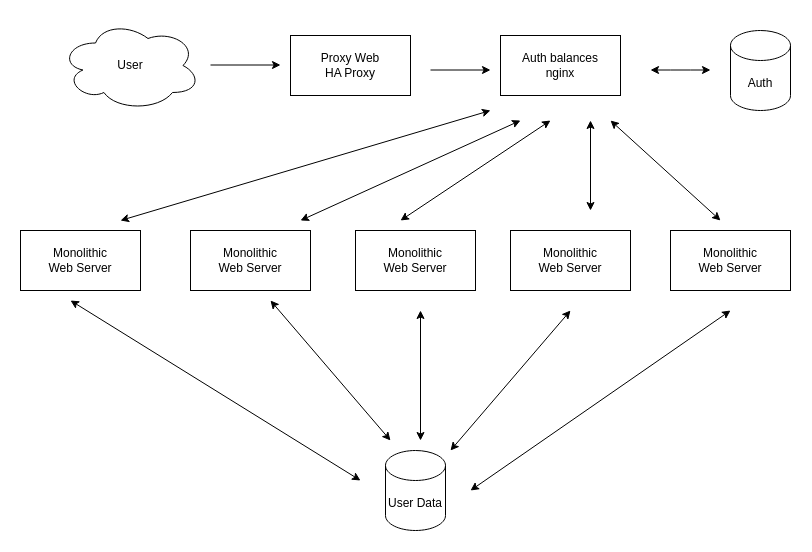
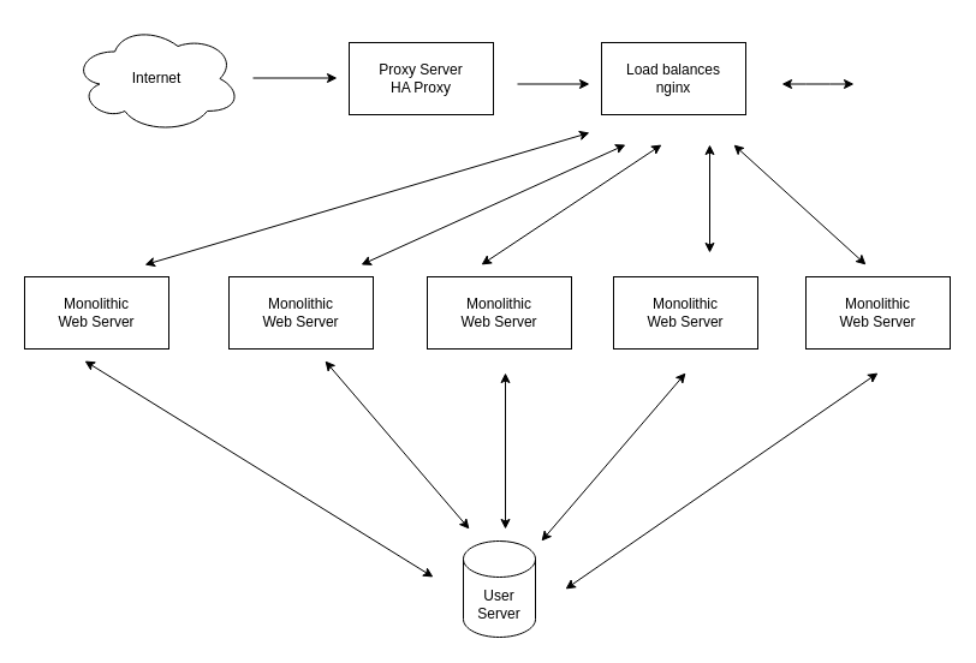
- <mxCell id="2" value="User" style="ellipse;shape=cloud;whiteSpace=wrap;html=1;" vertex="1" parent="1"><mxGeometry x="60" y="20" width="140" height="90" as="geometry" /></mxCell>
+ <mxCell id="2" value="Internet" style="ellipse;shape=cloud;whiteSpace=wrap;html=1;" vertex="1" parent="1"><mxGeometry x="60" y="20" width="140" height="90" as="geometry" /></mxCell>
- <mxCell id="3" value="Proxy Web&lt;br&gt;HA Proxy" style="rounded=0;whiteSpace=wrap;html=1;" vertex="1" parent="1"><mxGeometry x="290" y="35" width="120" height="60" as="geometry" /></mxCell>
+ <mxCell id="3" value="Proxy Server&lt;br&gt;HA Proxy" style="rounded=0;whiteSpace=wrap;html=1;" vertex="1" parent="1"><mxGeometry x="290" y="35" width="120" height="60" as="geometry" /></mxCell>
- <mxCell id="4" value="Auth balances&lt;br&gt;nginx" style="rounded=0;whiteSpace=wrap;html=1;" vertex="1" parent="1"><mxGeometry x="500" y="35" width="120" height="60" as="geometry" /></mxCell>
+ <mxCell id="4" value="Load balances&lt;br&gt;nginx" style="rounded=0;whiteSpace=wrap;html=1;" vertex="1" parent="1"><mxGeometry x="500" y="35" width="120" height="60" as="geometry" /></mxCell>
- <mxCell id="11" value="Auth" style="shape=cylinder3;whiteSpace=wrap;html=1;boundedLbl=1;backgroundOutline=1;size=15;" vertex="1" parent="1"><mxGeometry x="730" y="30" width="60" height="80" as="geometry" /></mxCell>
- <mxCell id="10" value="User Data" style="shape=cylinder3;whiteSpace=wrap;html=1;boundedLbl=1;backgroundOutline=1;size=15;" vertex="1" parent="1"><mxGeometry x="385" y="450" width="60" height="80" as="geometry" /></mxCell>
+ <mxCell id="10" value="User Server" style="shape=cylinder3;whiteSpace=wrap;html=1;boundedLbl=1;backgroundOutline=1;size=15;" vertex="1" parent="1"><mxGeometry x="385" y="450" width="60" height="80" as="geometry" /></mxCell>
